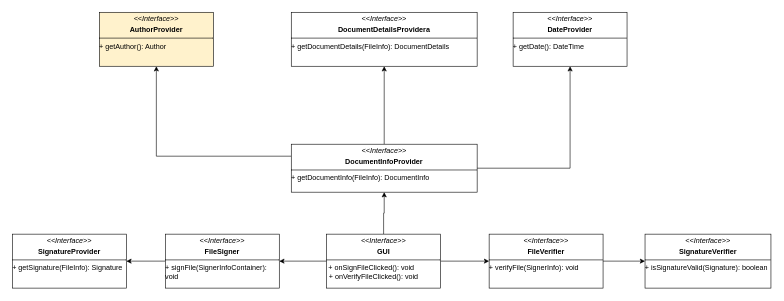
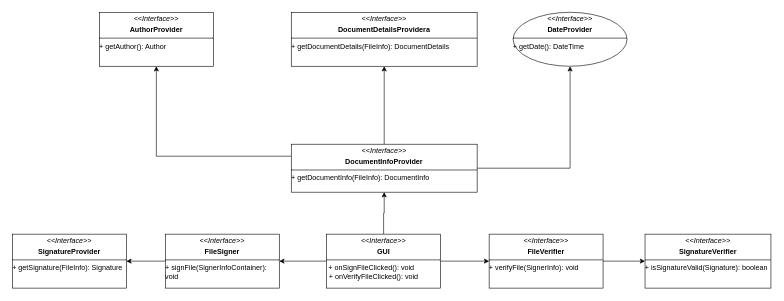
- <mxCell id="14" value="&lt;p style=&quot;margin:0px;margin-top:4px;text-align:center;&quot;&gt;&lt;i&gt;&amp;lt;&amp;lt;Interface&amp;gt;&amp;gt;&lt;/i&gt;&lt;b&gt;&lt;br&gt;&lt;/b&gt;&lt;/p&gt;&lt;p style=&quot;margin:0px;margin-top:4px;text-align:center;&quot;&gt;&lt;b&gt;AuthorProvider&lt;/b&gt;&lt;br&gt;&lt;/p&gt;&lt;hr size=&quot;1&quot; style=&quot;border-style:solid;&quot;&gt;+ getAuthor(): Author" style="verticalAlign=top;align=left;overflow=fill;html=1;whiteSpace=wrap;fillColor=#fff2cc;" vertex="1" parent="1"><mxGeometry x="165" y="20" width="190" height="90" as="geometry" /></mxCell>
+ <mxCell id="14" value="&lt;p style=&quot;margin:0px;margin-top:4px;text-align:center;&quot;&gt;&lt;i&gt;&amp;lt;&amp;lt;Interface&amp;gt;&amp;gt;&lt;/i&gt;&lt;b&gt;&lt;br&gt;&lt;/b&gt;&lt;/p&gt;&lt;p style=&quot;margin:0px;margin-top:4px;text-align:center;&quot;&gt;&lt;b&gt;AuthorProvider&lt;/b&gt;&lt;br&gt;&lt;/p&gt;&lt;hr size=&quot;1&quot; style=&quot;border-style:solid;&quot;&gt;+ getAuthor(): Author" style="verticalAlign=top;align=left;overflow=fill;html=1;whiteSpace=wrap;" vertex="1" parent="1"><mxGeometry x="165" y="20" width="190" height="90" as="geometry" /></mxCell>
- <mxCell id="15" value="&lt;p style=&quot;margin:0px;margin-top:4px;text-align:center;&quot;&gt;&lt;i&gt;&amp;lt;&amp;lt;Interface&amp;gt;&amp;gt;&lt;/i&gt;&lt;b&gt;&lt;br&gt;&lt;/b&gt;&lt;/p&gt;&lt;p style=&quot;margin:0px;margin-top:4px;text-align:center;&quot;&gt;&lt;b&gt;DateProvider&lt;/b&gt;&lt;br&gt;&lt;/p&gt;&lt;hr size=&quot;1&quot; style=&quot;border-style:solid;&quot;&gt;+ getDate(): DateTime" style="verticalAlign=top;align=left;overflow=fill;html=1;whiteSpace=wrap;" vertex="1" parent="1"><mxGeometry x="855" y="20" width="190" height="90" as="geometry" /></mxCell>
+ <mxCell id="15" value="&lt;p style=&quot;margin:0px;margin-top:4px;text-align:center;&quot;&gt;&lt;i&gt;&amp;lt;&amp;lt;Interface&amp;gt;&amp;gt;&lt;/i&gt;&lt;b&gt;&lt;br&gt;&lt;/b&gt;&lt;/p&gt;&lt;p style=&quot;margin:0px;margin-top:4px;text-align:center;&quot;&gt;&lt;b&gt;DateProvider&lt;/b&gt;&lt;br&gt;&lt;/p&gt;&lt;hr size=&quot;1&quot; style=&quot;border-style:solid;&quot;&gt;+ getDate(): DateTime" style="ellipse;verticalAlign=top;align=left;overflow=fill;html=1;whiteSpace=wrap;" vertex="1" parent="1"><mxGeometry x="855" y="20" width="190" height="90" as="geometry" /></mxCell>
